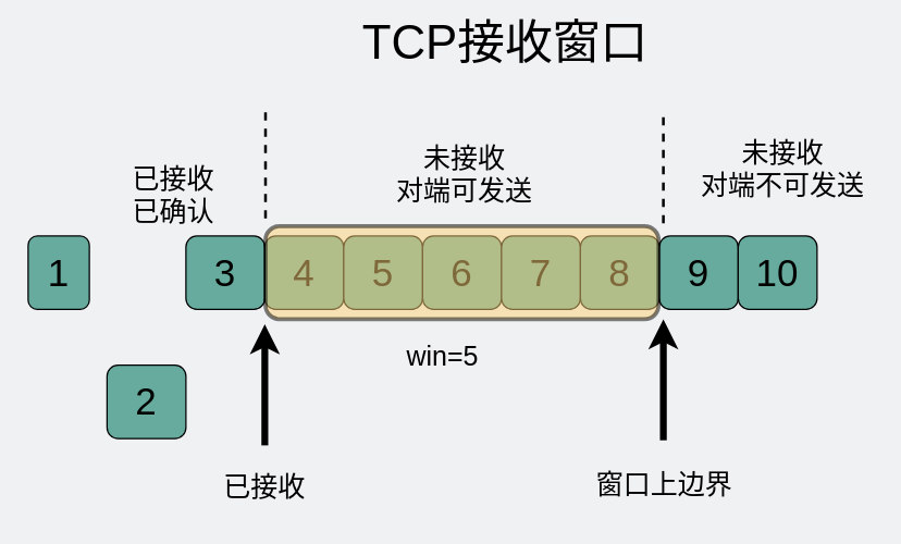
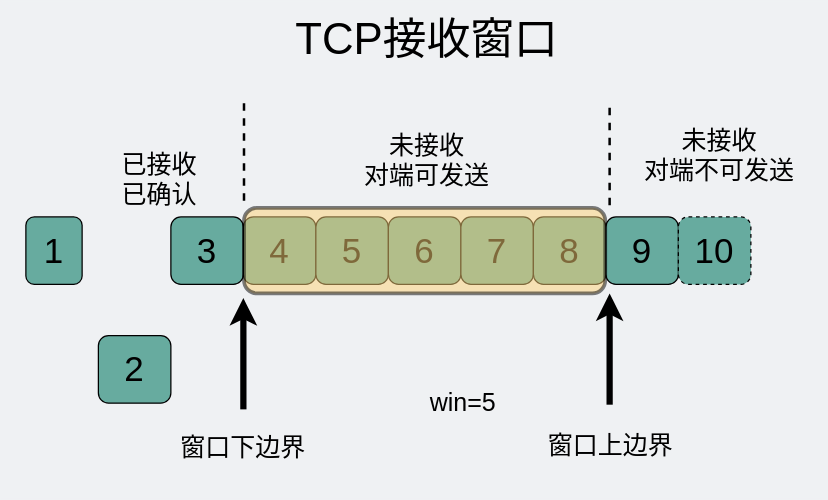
- <mxCell id="23" value="&lt;font style=&quot;font-size: 35px&quot;&gt;TCP接收窗口&lt;/font&gt;" style="text;html=1;strokeColor=none;fillColor=none;align=center;verticalAlign=middle;whiteSpace=wrap;rounded=0;opacity=50;" vertex="1" parent="1"><mxGeometry x="244" y="20" width="254" height="20" as="geometry" /></mxCell>
+ <mxCell id="23" value="&lt;font style=&quot;font-size: 35px&quot;&gt;TCP接收窗口&lt;/font&gt;" style="text;html=1;strokeColor=none;fillColor=none;align=center;verticalAlign=middle;whiteSpace=wrap;rounded=0;opacity=50;" vertex="1" parent="1"><mxGeometry x="214" y="20" width="254" height="20" as="geometry" /></mxCell>
- <mxCell id="11" value="&lt;font style=&quot;font-size: 28px&quot;&gt;10&lt;/font&gt;" style="rounded=1;whiteSpace=wrap;html=1;fillColor=#67AB9F;" vertex="1" parent="1"><mxGeometry x="542" y="173" width="58" height="54" as="geometry" /></mxCell>
+ <mxCell id="11" value="&lt;font style=&quot;font-size: 28px&quot;&gt;10&lt;/font&gt;" style="rounded=1;whiteSpace=wrap;html=1;fillColor=#67AB9F;dashed=1;" vertex="1" parent="1"><mxGeometry x="542" y="173" width="58" height="54" as="geometry" /></mxCell>
- <mxCell id="13" value="&lt;font style=&quot;font-size: 20px&quot;&gt;win=5&lt;/font&gt;" style="text;html=1;strokeColor=none;fillColor=none;align=center;verticalAlign=middle;whiteSpace=wrap;rounded=0;dashed=1;opacity=80;" vertex="1" parent="1"><mxGeometry x="305" y="251" width="40" height="20" as="geometry" /></mxCell>
+ <mxCell id="13" value="&lt;font style=&quot;font-size: 20px&quot;&gt;win=5&lt;/font&gt;" style="text;html=1;strokeColor=none;fillColor=none;align=center;verticalAlign=middle;whiteSpace=wrap;rounded=0;dashed=1;opacity=80;" vertex="1" parent="1"><mxGeometry x="350" y="311" width="40" height="20" as="geometry" /></mxCell>
- <mxCell id="18" value="&lt;font style=&quot;font-size: 20px&quot;&gt;已接收&lt;/font&gt;" style="text;html=1;strokeColor=none;fillColor=none;align=center;verticalAlign=middle;whiteSpace=wrap;rounded=0;opacity=50;" vertex="1" parent="1"><mxGeometry x="136" y="335" width="116" height="43" as="geometry" /></mxCell>
+ <mxCell id="18" value="&lt;font style=&quot;font-size: 20px&quot;&gt;窗口下边界&lt;/font&gt;" style="text;html=1;strokeColor=none;fillColor=none;align=center;verticalAlign=middle;whiteSpace=wrap;rounded=0;opacity=50;" vertex="1" parent="1"><mxGeometry x="136" y="335" width="116" height="43" as="geometry" /></mxCell>
